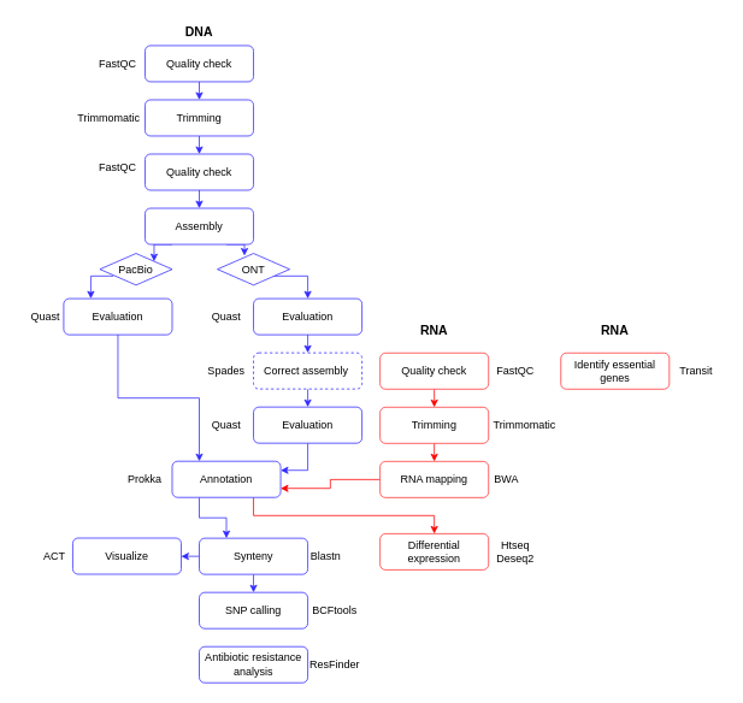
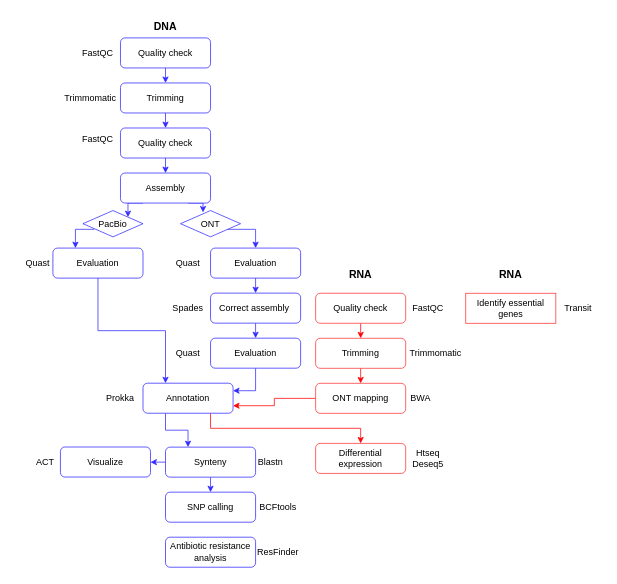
- <mxCell id="15" value="Correct assembly&amp;nbsp;" style="rounded=1;whiteSpace=wrap;html=1;fontSize=12;glass=0;strokeWidth=1;shadow=0;strokeColor=#3029FF;dashed=1;" vertex="1" parent="1"><mxGeometry x="280" y="390" width="120" height="40" as="geometry" /></mxCell>
+ <mxCell id="15" value="Correct assembly&amp;nbsp;" style="rounded=1;whiteSpace=wrap;html=1;fontSize=12;glass=0;strokeWidth=1;shadow=0;strokeColor=#3029FF;" vertex="1" parent="1"><mxGeometry x="280" y="390" width="120" height="40" as="geometry" /></mxCell>
- <mxCell id="61" value="Identify essential genes" style="rounded=1;whiteSpace=wrap;html=1;fontSize=12;glass=0;strokeWidth=1;shadow=0;strokeColor=#FF3333;" vertex="1" parent="1"><mxGeometry x="620" y="390.17" width="120" height="40" as="geometry" /></mxCell>
+ <mxCell id="61" value="Identify essential genes" style="whiteSpace=wrap;html=1;fontSize=12;glass=0;strokeWidth=1;shadow=0;strokeColor=#FF3333;rounded=0;" vertex="1" parent="1"><mxGeometry x="620" y="390.17" width="120" height="40" as="geometry" /></mxCell>
- <mxCell id="37" value="RNA mapping" style="rounded=1;whiteSpace=wrap;html=1;fontSize=12;glass=0;strokeWidth=1;shadow=0;strokeColor=#FF3333;" vertex="1" parent="1"><mxGeometry x="420" y="510.17" width="120" height="40" as="geometry" /></mxCell>
+ <mxCell id="37" value="ONT mapping" style="rounded=1;whiteSpace=wrap;html=1;fontSize=12;glass=0;strokeWidth=1;shadow=0;strokeColor=#FF3333;" vertex="1" parent="1"><mxGeometry x="420" y="510.17" width="120" height="40" as="geometry" /></mxCell>
- <mxCell id="57" value="Htseq&lt;br&gt;Deseq2" style="text;html=1;strokeColor=none;fillColor=none;align=center;verticalAlign=middle;whiteSpace=wrap;rounded=0;strokeWidth=0;" vertex="1" parent="1"><mxGeometry x="540" y="595.17" width="60" height="30" as="geometry" /></mxCell>
+ <mxCell id="57" value="Htseq&lt;br&gt;Deseq5" style="text;html=1;strokeColor=none;fillColor=none;align=center;verticalAlign=middle;whiteSpace=wrap;rounded=0;strokeWidth=0;" vertex="1" parent="1"><mxGeometry x="540" y="595.17" width="60" height="30" as="geometry" /></mxCell>
